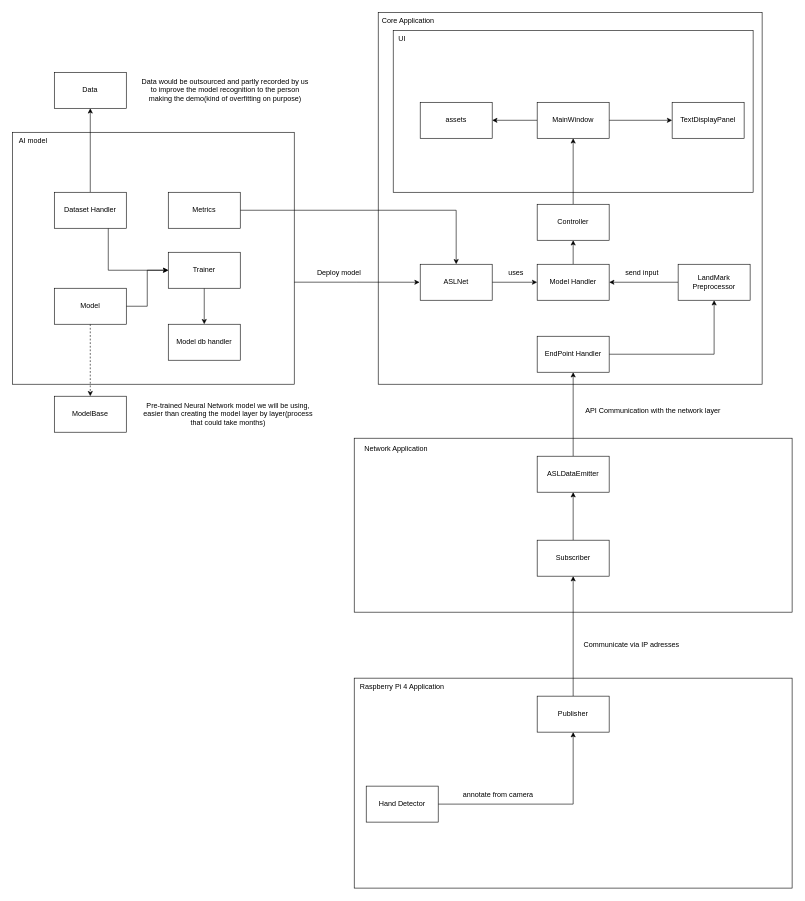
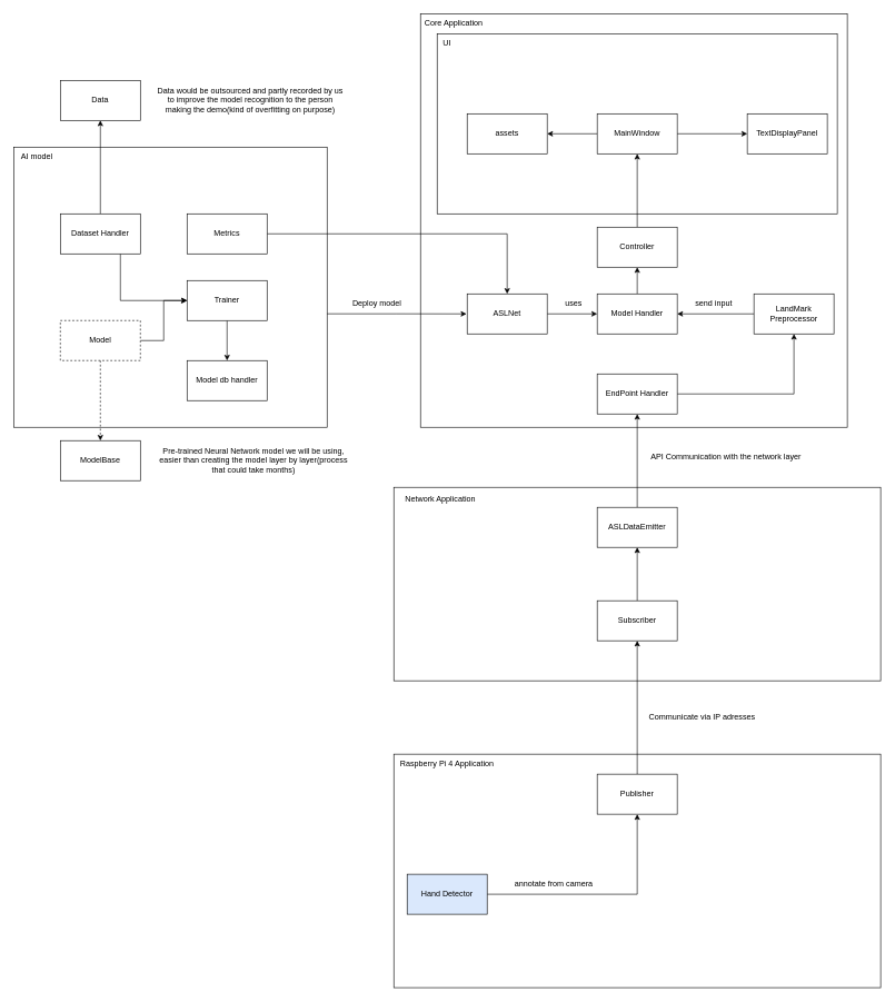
- <mxCell id="49" value="Model" style="rounded=0;whiteSpace=wrap;html=1;" parent="1" vertex="1"><mxGeometry x="90" y="480" width="120" height="60" as="geometry" /></mxCell>
+ <mxCell id="49" value="Model" style="rounded=0;whiteSpace=wrap;html=1;dashed=1;" parent="1" vertex="1"><mxGeometry x="90" y="480" width="120" height="60" as="geometry" /></mxCell>
- <mxCell id="31" value="Hand Detector" style="rounded=0;whiteSpace=wrap;html=1;" parent="1" vertex="1"><mxGeometry x="610" y="1310" width="120" height="60" as="geometry" /></mxCell>
+ <mxCell id="31" value="Hand Detector" style="rounded=0;whiteSpace=wrap;html=1;fillColor=#dae8fc;" parent="1" vertex="1"><mxGeometry x="610" y="1310" width="120" height="60" as="geometry" /></mxCell>
